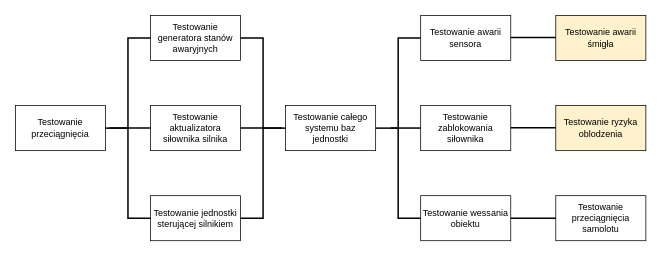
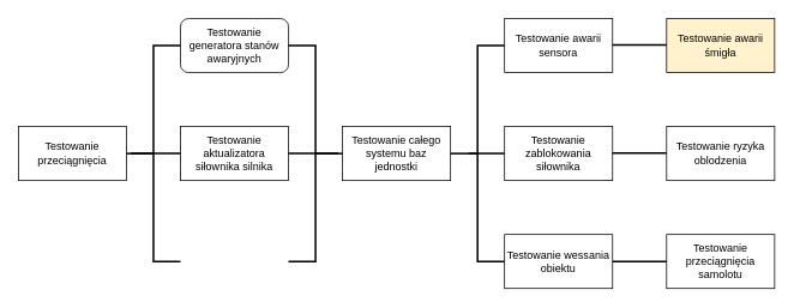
- <mxCell id="9" value="Testowanie generatora stanów awaryjnych" style="rounded=0;whiteSpace=wrap;html=1;" vertex="1" parent="1"><mxGeometry x="200" y="20" width="120" height="60" as="geometry" /></mxCell>
+ <mxCell id="9" value="Testowanie generatora stanów awaryjnych" style="whiteSpace=wrap;html=1;rounded=1;" vertex="1" parent="1"><mxGeometry x="200" y="20" width="120" height="60" as="geometry" /></mxCell>
- <mxCell id="4" value="Testowanie ryzyka oblodzenia" style="rounded=0;whiteSpace=wrap;html=1;fillColor=#fff2cc;" vertex="1" parent="1"><mxGeometry x="740" y="140" width="120" height="60" as="geometry" /></mxCell>
+ <mxCell id="4" value="Testowanie ryzyka oblodzenia" style="rounded=0;whiteSpace=wrap;html=1;" vertex="1" parent="1"><mxGeometry x="740" y="140" width="120" height="60" as="geometry" /></mxCell>
- <mxCell id="11" value="Testowanie jednostki sterującej silnikiem" style="rounded=0;whiteSpace=wrap;html=1;" vertex="1" parent="1"><mxGeometry x="200" y="260" width="120" height="60" as="geometry" /></mxCell>
